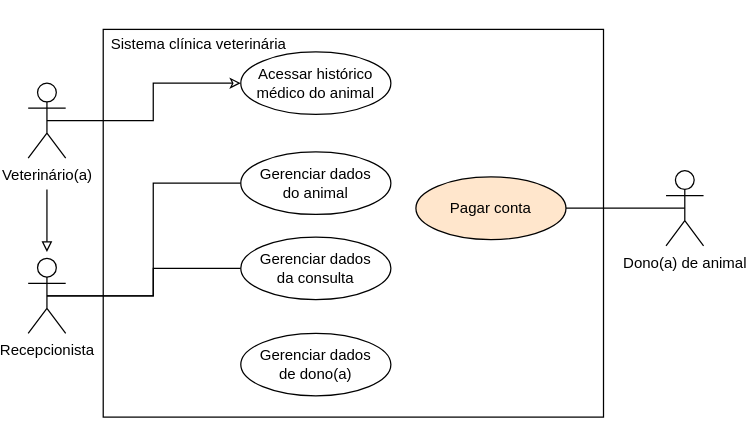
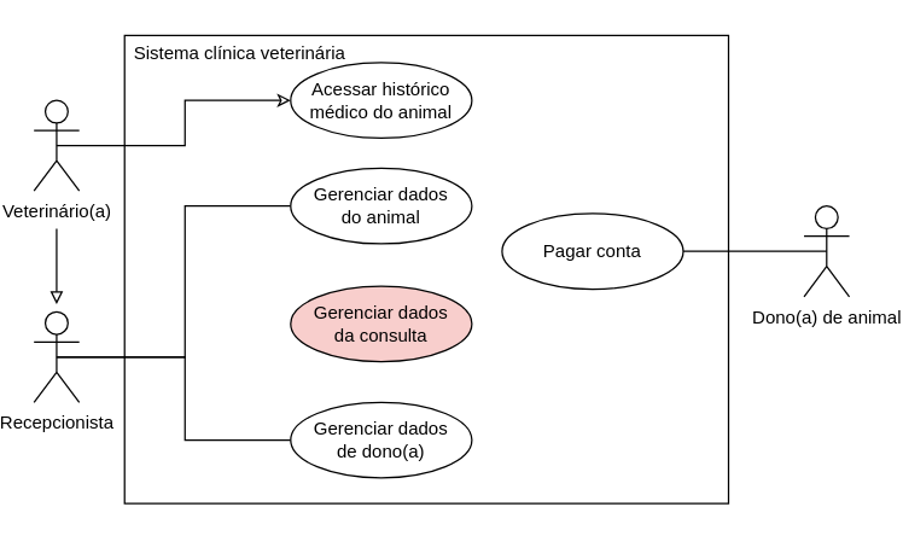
- <mxCell id="10" value="&lt;div&gt;Gerenciar dados&lt;/div&gt;&lt;div&gt;do animal&lt;br&gt;&lt;/div&gt;" style="ellipse;whiteSpace=wrap;html=1;" vertex="1" parent="1"><mxGeometry x="190" y="121" width="120" height="50" as="geometry" /></mxCell>
+ <mxCell id="10" value="&lt;div&gt;Gerenciar dados&lt;/div&gt;&lt;div&gt;do animal&lt;br&gt;&lt;/div&gt;" style="ellipse;whiteSpace=wrap;html=1;" vertex="1" parent="1"><mxGeometry x="190" y="111" width="120" height="50" as="geometry" /></mxCell>
- <mxCell id="13" value="Pagar conta" style="ellipse;whiteSpace=wrap;html=1;fillColor=#ffe6cc;" vertex="1" parent="1"><mxGeometry x="330" y="141" width="120" height="50" as="geometry" /></mxCell>
+ <mxCell id="13" value="Pagar conta" style="ellipse;whiteSpace=wrap;html=1;" vertex="1" parent="1"><mxGeometry x="330" y="141" width="120" height="50" as="geometry" /></mxCell>
- <mxCell id="3" style="edgeStyle=orthogonalEdgeStyle;rounded=0;orthogonalLoop=1;jettySize=auto;html=1;exitX=0.5;exitY=0.5;exitDx=0;exitDy=0;exitPerimeter=0;entryX=0;entryY=0.5;entryDx=0;entryDy=0;endArrow=none;endFill=0;" edge="1" parent="1" source="5" target="11"><mxGeometry relative="1" as="geometry" /></mxCell>
+ <mxCell id="3" style="edgeStyle=orthogonalEdgeStyle;rounded=0;orthogonalLoop=1;jettySize=auto;html=1;exitX=0.5;exitY=0.5;exitDx=0;exitDy=0;exitPerimeter=0;endArrow=none;endFill=0;" edge="1" parent="1" source="5" target="12"><mxGeometry relative="1" as="geometry" /></mxCell>
- <mxCell id="11" value="&lt;div&gt;Gerenciar dados&lt;/div&gt;&lt;div&gt;da consulta&lt;br&gt;&lt;/div&gt;" style="ellipse;whiteSpace=wrap;html=1;" vertex="1" parent="1"><mxGeometry x="190" y="189" width="120" height="50" as="geometry" /></mxCell>
+ <mxCell id="11" value="&lt;div&gt;Gerenciar dados&lt;/div&gt;&lt;div&gt;da consulta&lt;br&gt;&lt;/div&gt;" style="ellipse;whiteSpace=wrap;html=1;fillColor=#f8cecc;" vertex="1" parent="1"><mxGeometry x="190" y="189" width="120" height="50" as="geometry" /></mxCell>
